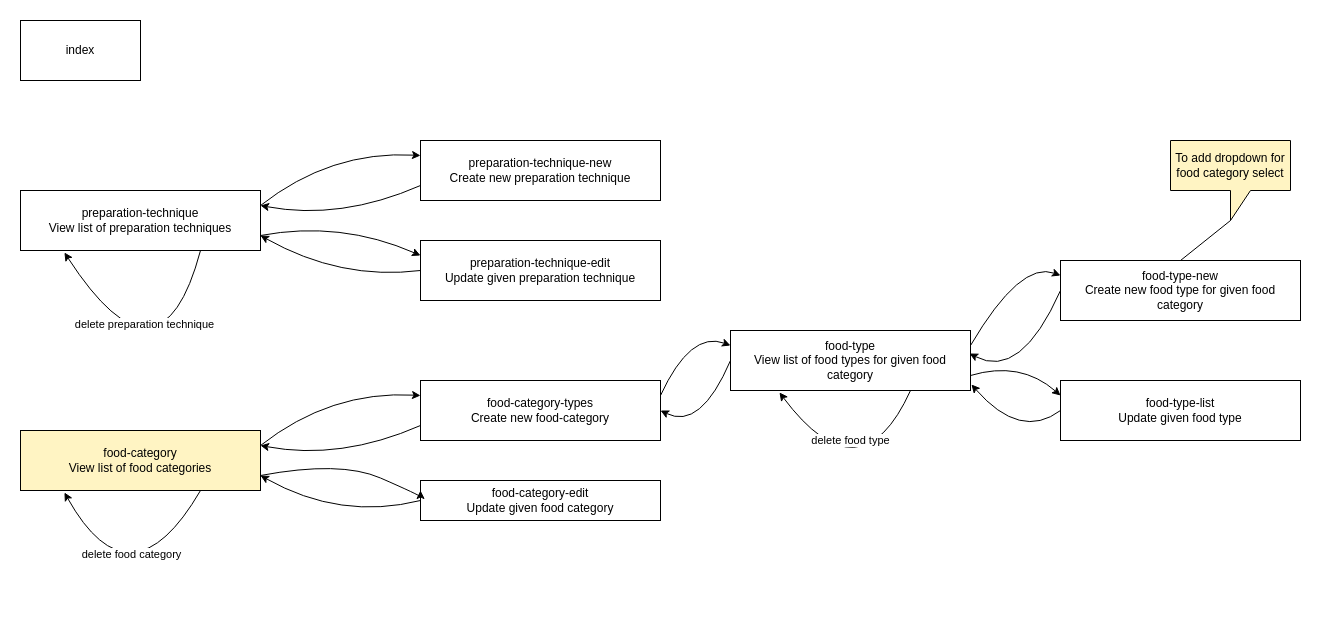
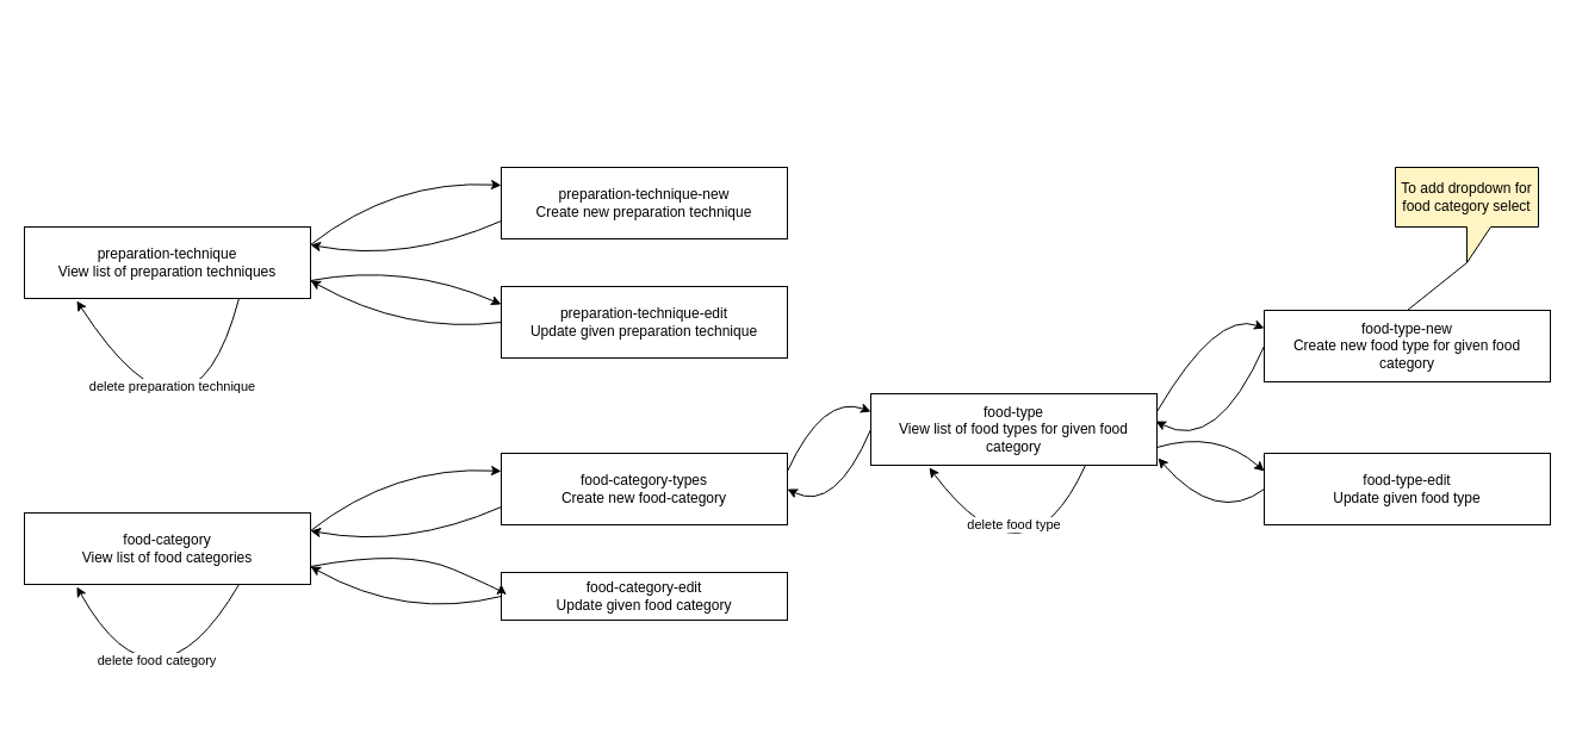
- <mxCell id="2" value="index" style="rounded=0;whiteSpace=wrap;html=1;" vertex="1" parent="1"><mxGeometry x="20" y="20" width="120" height="60" as="geometry" /></mxCell>
- <mxCell id="31" value="food-type-list&lt;div&gt;Update given food type&lt;/div&gt;" style="rounded=0;whiteSpace=wrap;html=1;" vertex="1" parent="1"><mxGeometry x="1060" y="380" width="240" height="60" as="geometry" /></mxCell>
+ <mxCell id="31" value="food-type-edit&lt;div&gt;Update given food type&lt;/div&gt;" style="rounded=0;whiteSpace=wrap;html=1;" vertex="1" parent="1"><mxGeometry x="1060" y="380" width="240" height="60" as="geometry" /></mxCell>
- <mxCell id="12" value="food-category&lt;br&gt;&lt;div&gt;View list of food categories&lt;/div&gt;" style="rounded=0;whiteSpace=wrap;html=1;fillColor=#fff4c3;" vertex="1" parent="1"><mxGeometry x="20" y="430" width="240" height="60" as="geometry" /></mxCell>
+ <mxCell id="12" value="food-category&lt;br&gt;&lt;div&gt;View list of food categories&lt;/div&gt;" style="rounded=0;whiteSpace=wrap;html=1;" vertex="1" parent="1"><mxGeometry x="20" y="430" width="240" height="60" as="geometry" /></mxCell>
